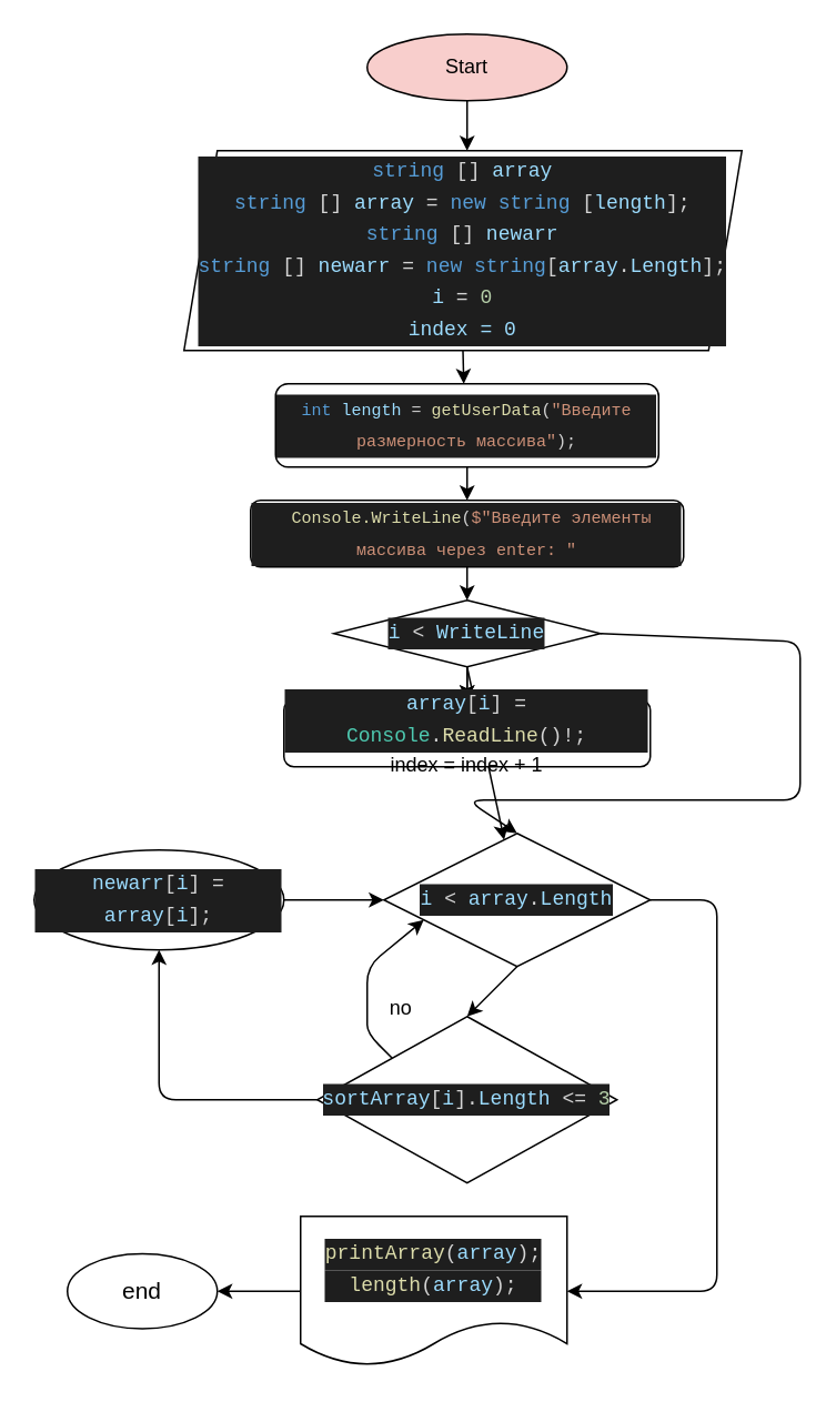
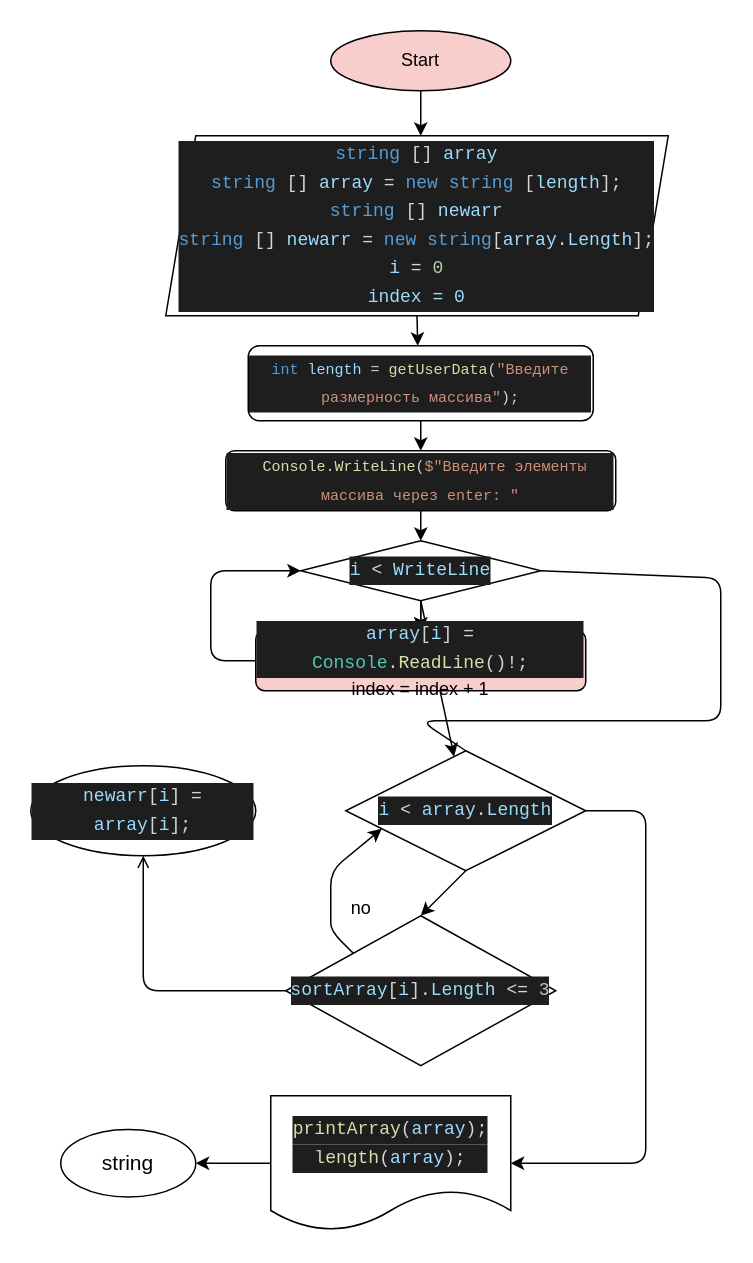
+ <mxCell id="11" style="edgeStyle=none;html=1;exitX=0;exitY=0.5;exitDx=0;exitDy=0;entryX=0;entryY=0.5;entryDx=0;entryDy=0;fontSize=12;" edge="1" parent="1" source="12" target="10"><mxGeometry relative="1" as="geometry"><Array as="points"><mxPoint x="140" y="440" /><mxPoint x="140" y="380" /></Array></mxGeometry></mxCell>
- <mxCell id="12" value="&lt;div style=&quot;color: rgb(212, 212, 212); background-color: rgb(30, 30, 30); font-family: Consolas, &amp;quot;Courier New&amp;quot;, monospace; line-height: 19px;&quot;&gt;&lt;font style=&quot;font-size: 12px;&quot;&gt;&lt;span style=&quot;color: rgb(156, 220, 254);&quot;&gt;array&lt;/span&gt;[&lt;span style=&quot;color: rgb(156, 220, 254);&quot;&gt;i&lt;/span&gt;] = &lt;span style=&quot;color: rgb(78, 201, 176);&quot;&gt;Console&lt;/span&gt;.&lt;span style=&quot;color: rgb(220, 220, 170);&quot;&gt;ReadLine&lt;/span&gt;()!;&lt;/font&gt;&lt;/div&gt;index = index + 1" style="rounded=1;whiteSpace=wrap;html=1;fontSize=12;" vertex="1" parent="1"><mxGeometry x="170" y="420" width="220" height="40" as="geometry" /></mxCell>
+ <mxCell id="12" value="&lt;div style=&quot;color: rgb(212, 212, 212); background-color: rgb(30, 30, 30); font-family: Consolas, &amp;quot;Courier New&amp;quot;, monospace; line-height: 19px;&quot;&gt;&lt;font style=&quot;font-size: 12px;&quot;&gt;&lt;span style=&quot;color: rgb(156, 220, 254);&quot;&gt;array&lt;/span&gt;[&lt;span style=&quot;color: rgb(156, 220, 254);&quot;&gt;i&lt;/span&gt;] = &lt;span style=&quot;color: rgb(78, 201, 176);&quot;&gt;Console&lt;/span&gt;.&lt;span style=&quot;color: rgb(220, 220, 170);&quot;&gt;ReadLine&lt;/span&gt;()!;&lt;/font&gt;&lt;/div&gt;index = index + 1" style="rounded=1;whiteSpace=wrap;html=1;fontSize=12;fillColor=#f8cecc;" vertex="1" parent="1"><mxGeometry x="170" y="420" width="220" height="40" as="geometry" /></mxCell>
- <mxCell id="7" style="edgeStyle=none;html=1;exitX=1;exitY=0.5;exitDx=0;exitDy=0;fontSize=12;entryX=0.5;entryY=0;entryDx=0;entryDy=0;" edge="1" parent="1" source="10" target="15"><mxGeometry relative="1" as="geometry"><mxPoint x="280" y="480" as="targetPoint" /><Array as="points"><mxPoint x="480" y="385" /><mxPoint x="480" y="480" /><mxPoint x="370" y="480" /><mxPoint x="280" y="480" /></Array></mxGeometry></mxCell>
+ <mxCell id="7" style="edgeStyle=none;html=1;exitX=1;exitY=0.5;exitDx=0;exitDy=0;fontSize=12;entryX=0.5;entryY=0;entryDx=0;entryDy=0;endArrow=none;" edge="1" parent="1" source="10" target="15"><mxGeometry relative="1" as="geometry"><mxPoint x="280" y="480" as="targetPoint" /><Array as="points"><mxPoint x="480" y="385" /><mxPoint x="480" y="480" /><mxPoint x="370" y="480" /><mxPoint x="280" y="480" /></Array></mxGeometry></mxCell>
- <mxCell id="19" style="edgeStyle=none;html=1;exitX=1;exitY=0.5;exitDx=0;exitDy=0;entryX=0;entryY=0.5;entryDx=0;entryDy=0;fontSize=12;" edge="1" parent="1" source="20" target="15"><mxGeometry relative="1" as="geometry" /></mxCell>
- <mxCell id="16" style="edgeStyle=none;html=1;entryX=0.5;entryY=1;entryDx=0;entryDy=0;fontSize=12;exitX=0;exitY=0.5;exitDx=0;exitDy=0;" edge="1" parent="1" source="18" target="20"><mxGeometry relative="1" as="geometry"><mxPoint x="180" y="610" as="sourcePoint" /><Array as="points"><mxPoint x="95" y="660" /></Array></mxGeometry></mxCell>
+ <mxCell id="16" style="edgeStyle=none;html=1;entryX=0.5;entryY=1;entryDx=0;entryDy=0;fontSize=12;exitX=0;exitY=0.5;exitDx=0;exitDy=0;endArrow=open;" edge="1" parent="1" source="18" target="20"><mxGeometry relative="1" as="geometry"><mxPoint x="180" y="610" as="sourcePoint" /><Array as="points"><mxPoint x="95" y="660" /></Array></mxGeometry></mxCell>
- <mxCell id="24" value="&lt;font style=&quot;font-size: 14px;&quot;&gt;end&lt;/font&gt;" style="ellipse;whiteSpace=wrap;html=1;fontSize=12;" vertex="1" parent="1"><mxGeometry x="40" y="752.5" width="90" height="45" as="geometry" /></mxCell>
+ <mxCell id="24" value="&lt;font style=&quot;font-size: 14px;&quot;&gt;string&lt;/font&gt;" style="ellipse;whiteSpace=wrap;html=1;fontSize=12;" vertex="1" parent="1"><mxGeometry x="40" y="752.5" width="90" height="45" as="geometry" /></mxCell>
